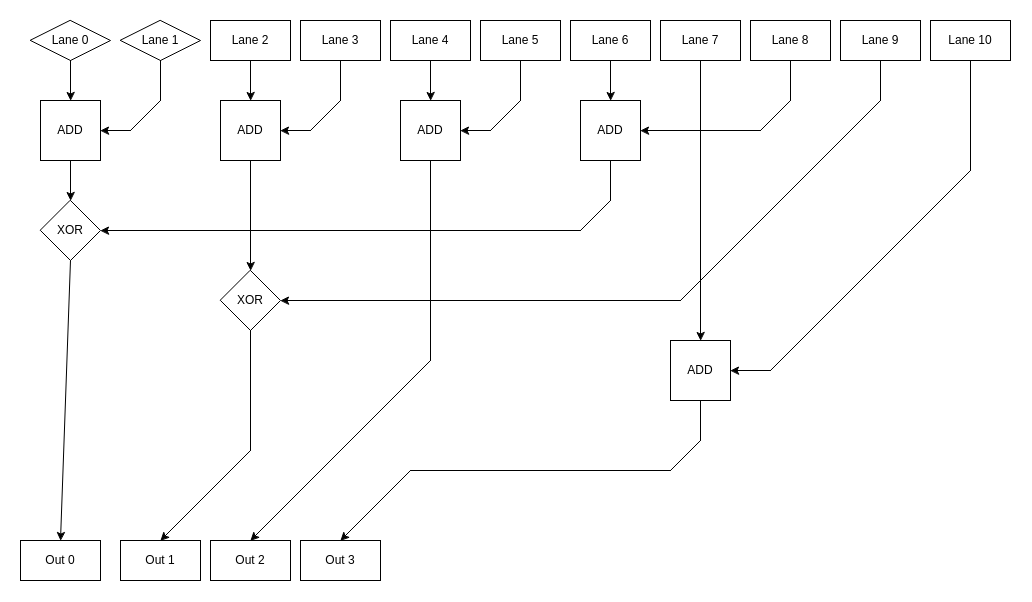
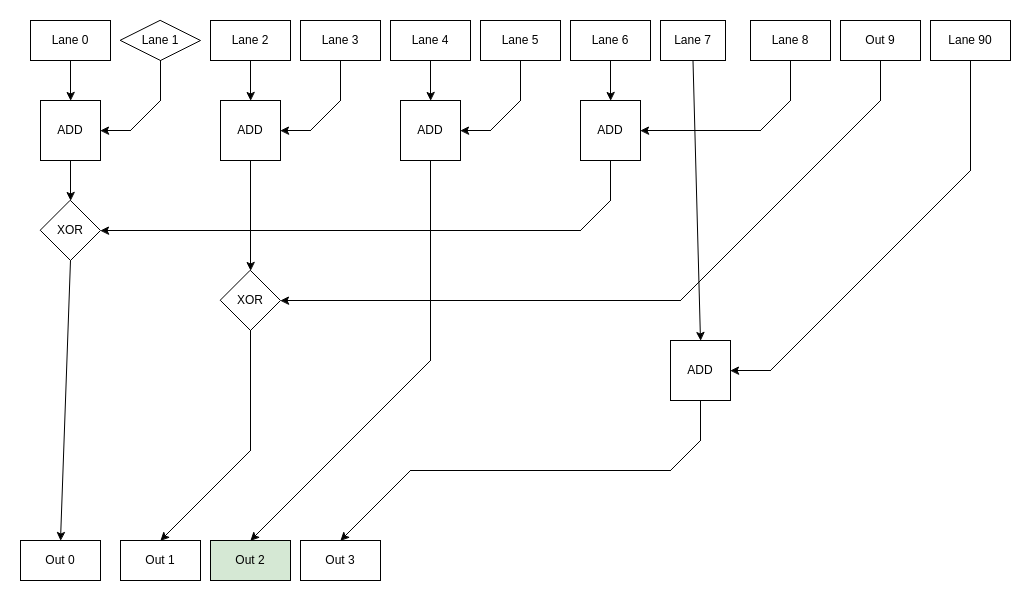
- <mxCell id="2" value="Lane 0" style="rhombus;whiteSpace=wrap;html=1;linecap=round;" parent="1" vertex="1"><mxGeometry x="30" y="20" width="80" height="40" as="geometry" /></mxCell>
+ <mxCell id="2" value="Lane 0" style="rounded=0;whiteSpace=wrap;html=1;linecap=round;" parent="1" vertex="1"><mxGeometry x="30" y="20" width="80" height="40" as="geometry" /></mxCell>
- <mxCell id="9" value="Lane 7" style="rounded=0;whiteSpace=wrap;html=1;linecap=round;" parent="1" vertex="1"><mxGeometry x="660" y="20" width="80" height="40" as="geometry" /></mxCell>
+ <mxCell id="9" value="Lane 7" style="rounded=0;whiteSpace=wrap;html=1;linecap=round;" parent="1" vertex="1"><mxGeometry x="660" y="20" width="65" height="40" as="geometry" /></mxCell>
- <mxCell id="11" value="Lane 9" style="rounded=0;whiteSpace=wrap;html=1;linecap=round;" parent="1" vertex="1"><mxGeometry x="840" y="20" width="80" height="40" as="geometry" /></mxCell>
+ <mxCell id="11" value="Out 9" style="rounded=0;whiteSpace=wrap;html=1;linecap=round;" parent="1" vertex="1"><mxGeometry x="840" y="20" width="80" height="40" as="geometry" /></mxCell>
- <mxCell id="12" value="Lane 10" style="rounded=0;whiteSpace=wrap;html=1;linecap=round;" parent="1" vertex="1"><mxGeometry x="930" y="20" width="80" height="40" as="geometry" /></mxCell>
+ <mxCell id="12" value="Lane 90" style="rounded=0;whiteSpace=wrap;html=1;linecap=round;" parent="1" vertex="1"><mxGeometry x="930" y="20" width="80" height="40" as="geometry" /></mxCell>
- <mxCell id="15" value="Out 2" style="rounded=0;whiteSpace=wrap;html=1;linecap=round;" parent="1" vertex="1"><mxGeometry x="210" y="540" width="80" height="40" as="geometry" /></mxCell>
+ <mxCell id="15" value="Out 2" style="rounded=0;whiteSpace=wrap;html=1;linecap=round;fillColor=#d5e8d4;" parent="1" vertex="1"><mxGeometry x="210" y="540" width="80" height="40" as="geometry" /></mxCell>
